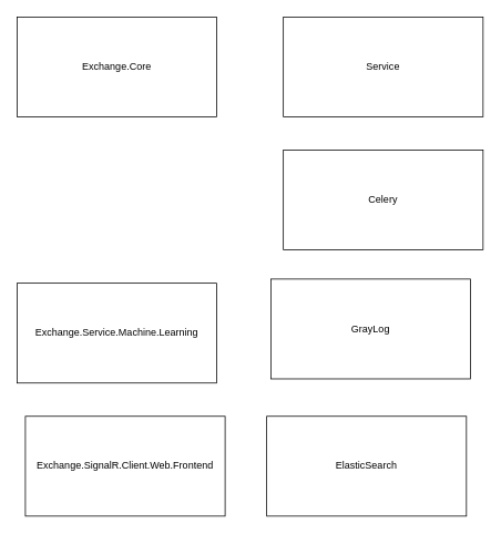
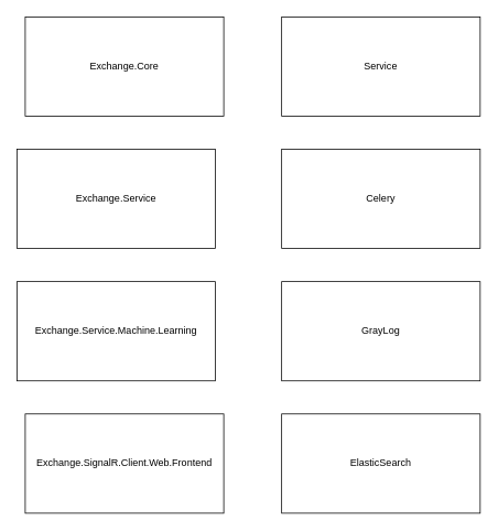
- <mxCell id="2" value="Exchange.Core" style="rounded=0;whiteSpace=wrap;html=1;" parent="1" vertex="1"><mxGeometry x="20" y="20" width="240" height="120" as="geometry" /></mxCell>
+ <mxCell id="2" value="Exchange.Core" style="rounded=0;whiteSpace=wrap;html=1;" parent="1" vertex="1"><mxGeometry x="30" y="20" width="240" height="120" as="geometry" /></mxCell>
+ <mxCell id="3" value="Exchange.Service" style="rounded=0;whiteSpace=wrap;html=1;" parent="1" vertex="1"><mxGeometry x="20" y="180" width="240" height="120" as="geometry" /></mxCell>
- <mxCell id="8" value="GrayLog" style="rounded=0;whiteSpace=wrap;html=1;" vertex="1" parent="1"><mxGeometry x="325" y="335" width="240" height="120" as="geometry" /></mxCell>
+ <mxCell id="8" value="GrayLog" style="rounded=0;whiteSpace=wrap;html=1;" vertex="1" parent="1"><mxGeometry x="340" y="340" width="240" height="120" as="geometry" /></mxCell>
- <mxCell id="9" value="ElasticSearch" style="rounded=0;whiteSpace=wrap;html=1;" vertex="1" parent="1"><mxGeometry x="320" y="500" width="240" height="120" as="geometry" /></mxCell>
+ <mxCell id="9" value="ElasticSearch" style="rounded=0;whiteSpace=wrap;html=1;" vertex="1" parent="1"><mxGeometry x="340" y="500" width="240" height="120" as="geometry" /></mxCell>
